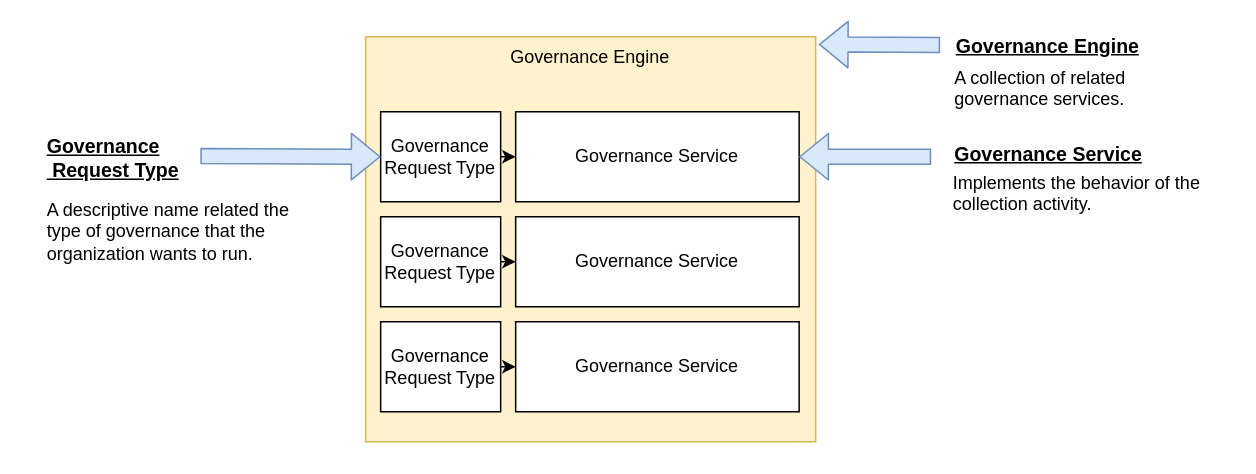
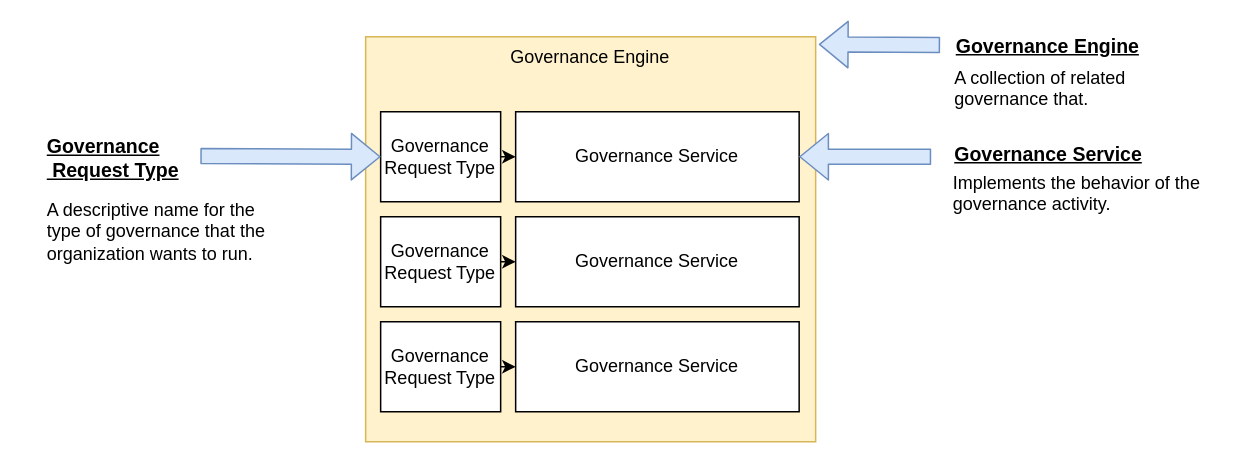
- <mxCell id="4" value="A collection of related&lt;br&gt;governance services." style="text;html=1;resizable=0;points=[];autosize=1;align=left;verticalAlign=top;spacingTop=0;spacingLeft=9;" parent="1" vertex="1"><mxGeometry x="625.1" y="38" width="140" height="30" as="geometry" /></mxCell>
+ <mxCell id="4" value="A collection of related&lt;br&gt;governance that." style="text;html=1;resizable=0;points=[];autosize=1;align=left;verticalAlign=top;spacingTop=0;spacingLeft=9;" parent="1" vertex="1"><mxGeometry x="625.1" y="38" width="140" height="30" as="geometry" /></mxCell>
- <mxCell id="5" value="Implements the behavior of the&lt;br&gt;collection activity.&amp;nbsp;" style="text;html=1;resizable=0;points=[];autosize=1;align=left;verticalAlign=top;spacingTop=0;spacingLeft=9;" parent="1" vertex="1"><mxGeometry x="624.1" y="108" width="190" height="30" as="geometry" /></mxCell>
+ <mxCell id="5" value="Implements the behavior of the&lt;br&gt;governance activity.&amp;nbsp;" style="text;html=1;resizable=0;points=[];autosize=1;align=left;verticalAlign=top;spacingTop=0;spacingLeft=9;" parent="1" vertex="1"><mxGeometry x="624.1" y="108" width="190" height="30" as="geometry" /></mxCell>
- <mxCell id="12" value="A descriptive name related the&lt;br&gt;type of governance that the &lt;br&gt;organization wants to run." style="text;html=1;resizable=0;points=[];autosize=1;align=left;verticalAlign=top;spacingTop=0;spacingLeft=9;" parent="1" vertex="1"><mxGeometry x="20" y="126" width="170" height="50" as="geometry" /></mxCell>
+ <mxCell id="12" value="A descriptive name for the&lt;br&gt;type of governance that the &lt;br&gt;organization wants to run." style="text;html=1;resizable=0;points=[];autosize=1;align=left;verticalAlign=top;spacingTop=0;spacingLeft=9;" parent="1" vertex="1"><mxGeometry x="20" y="126" width="170" height="50" as="geometry" /></mxCell>
